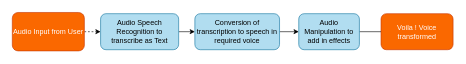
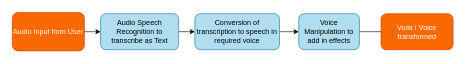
- <mxCell id="2" value="" style="edgeStyle=none;html=1;fontColor=#FFFFFF;strokeColor=#000000;dashed=1;" edge="1" parent="1" source="3" target="6"><mxGeometry relative="1" as="geometry" /></mxCell>
+ <mxCell id="2" value="" style="edgeStyle=none;html=1;fontColor=#FFFFFF;strokeColor=#000000;" edge="1" parent="1" source="3" target="6"><mxGeometry relative="1" as="geometry" /></mxCell>
- <mxCell id="10" value="&lt;font color=&quot;#000000&quot;&gt;Audio Manipulation to add in effects&lt;/font&gt;" style="whiteSpace=wrap;html=1;fillColor=#b1ddf0;strokeColor=#10739e;rounded=1;" vertex="1" parent="1"><mxGeometry x="497" y="22" width="101" height="60" as="geometry" /></mxCell>
+ <mxCell id="10" value="&lt;font color=&quot;#000000&quot;&gt;Voice Manipulation to add in effects&lt;/font&gt;" style="whiteSpace=wrap;html=1;fillColor=#b1ddf0;strokeColor=#10739e;rounded=1;" vertex="1" parent="1"><mxGeometry x="497" y="22" width="101" height="60" as="geometry" /></mxCell>
